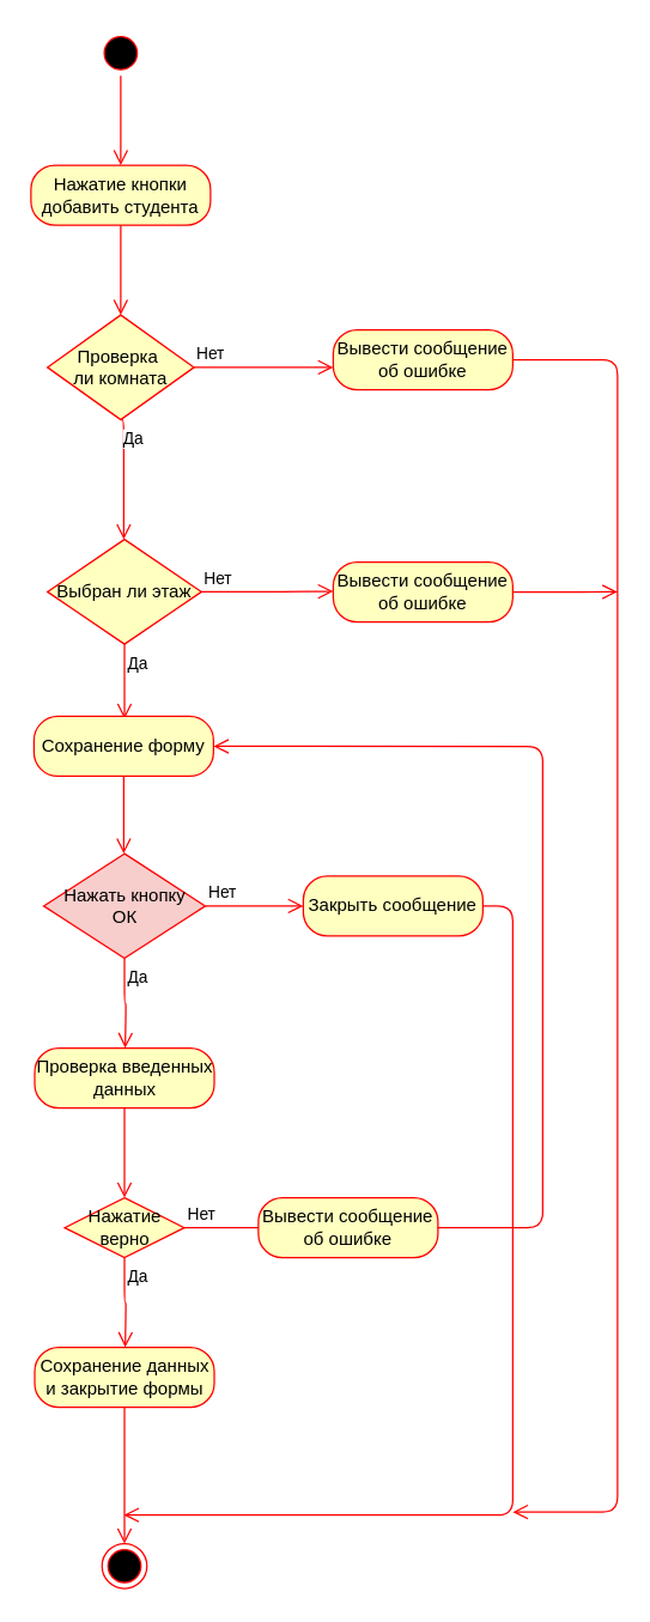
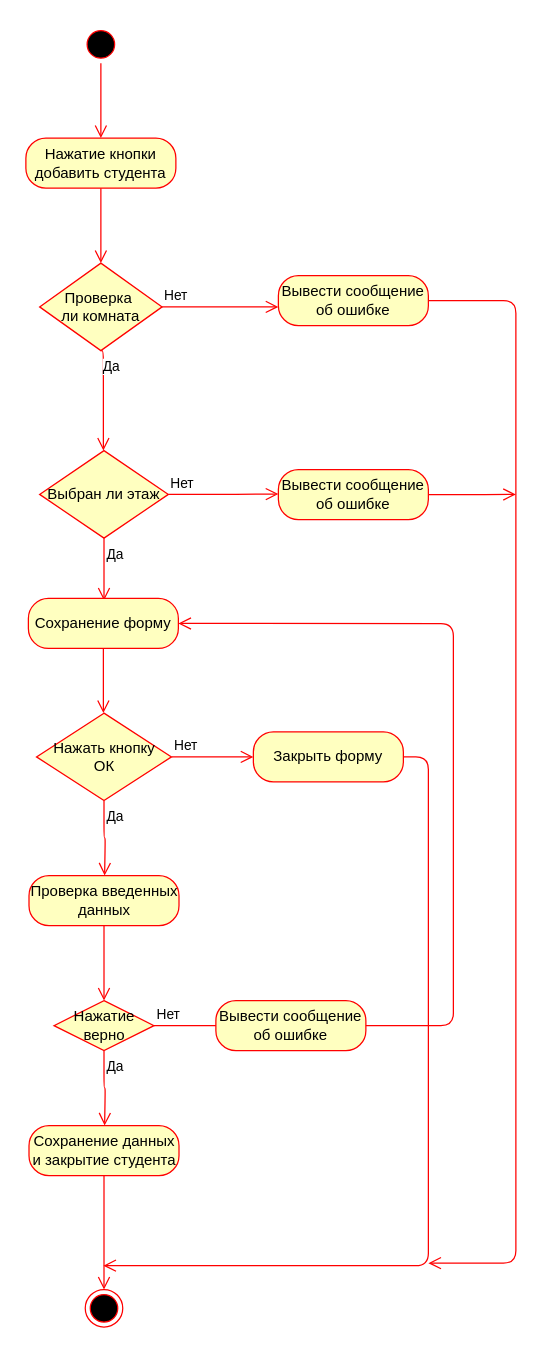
- <mxCell id="14" value="Нажать кнопку &lt;br&gt;ОК" style="rhombus;whiteSpace=wrap;html=1;fillColor=#f8cecc;strokeColor=#ff0000;" vertex="1" parent="1"><mxGeometry x="28.5" y="570" width="108" height="70" as="geometry" /></mxCell>
+ <mxCell id="14" value="Нажать кнопку &lt;br&gt;ОК" style="rhombus;whiteSpace=wrap;html=1;fillColor=#ffffc0;strokeColor=#ff0000;" vertex="1" parent="1"><mxGeometry x="28.5" y="570" width="108" height="70" as="geometry" /></mxCell>
- <mxCell id="19" value="Закрыть сообщение" style="rounded=1;whiteSpace=wrap;html=1;arcSize=40;fontColor=#000000;fillColor=#ffffc0;strokeColor=#ff0000;" vertex="1" parent="1"><mxGeometry x="202" y="585" width="120" height="40" as="geometry" /></mxCell>
+ <mxCell id="19" value="Закрыть форму" style="rounded=1;whiteSpace=wrap;html=1;arcSize=40;fontColor=#000000;fillColor=#ffffc0;strokeColor=#ff0000;" vertex="1" parent="1"><mxGeometry x="202" y="585" width="120" height="40" as="geometry" /></mxCell>
- <mxCell id="28" value="Сохранение данных&lt;br&gt;и закрытие формы&lt;br&gt;" style="rounded=1;whiteSpace=wrap;html=1;arcSize=40;fontColor=#000000;fillColor=#ffffc0;strokeColor=#ff0000;" vertex="1" parent="1"><mxGeometry x="22.5" y="900" width="120" height="40" as="geometry" /></mxCell>
+ <mxCell id="28" value="Сохранение данных&lt;br&gt;и закрытие студента&lt;br&gt;" style="rounded=1;whiteSpace=wrap;html=1;arcSize=40;fontColor=#000000;fillColor=#ffffc0;strokeColor=#ff0000;" vertex="1" parent="1"><mxGeometry x="22.5" y="900" width="120" height="40" as="geometry" /></mxCell>
